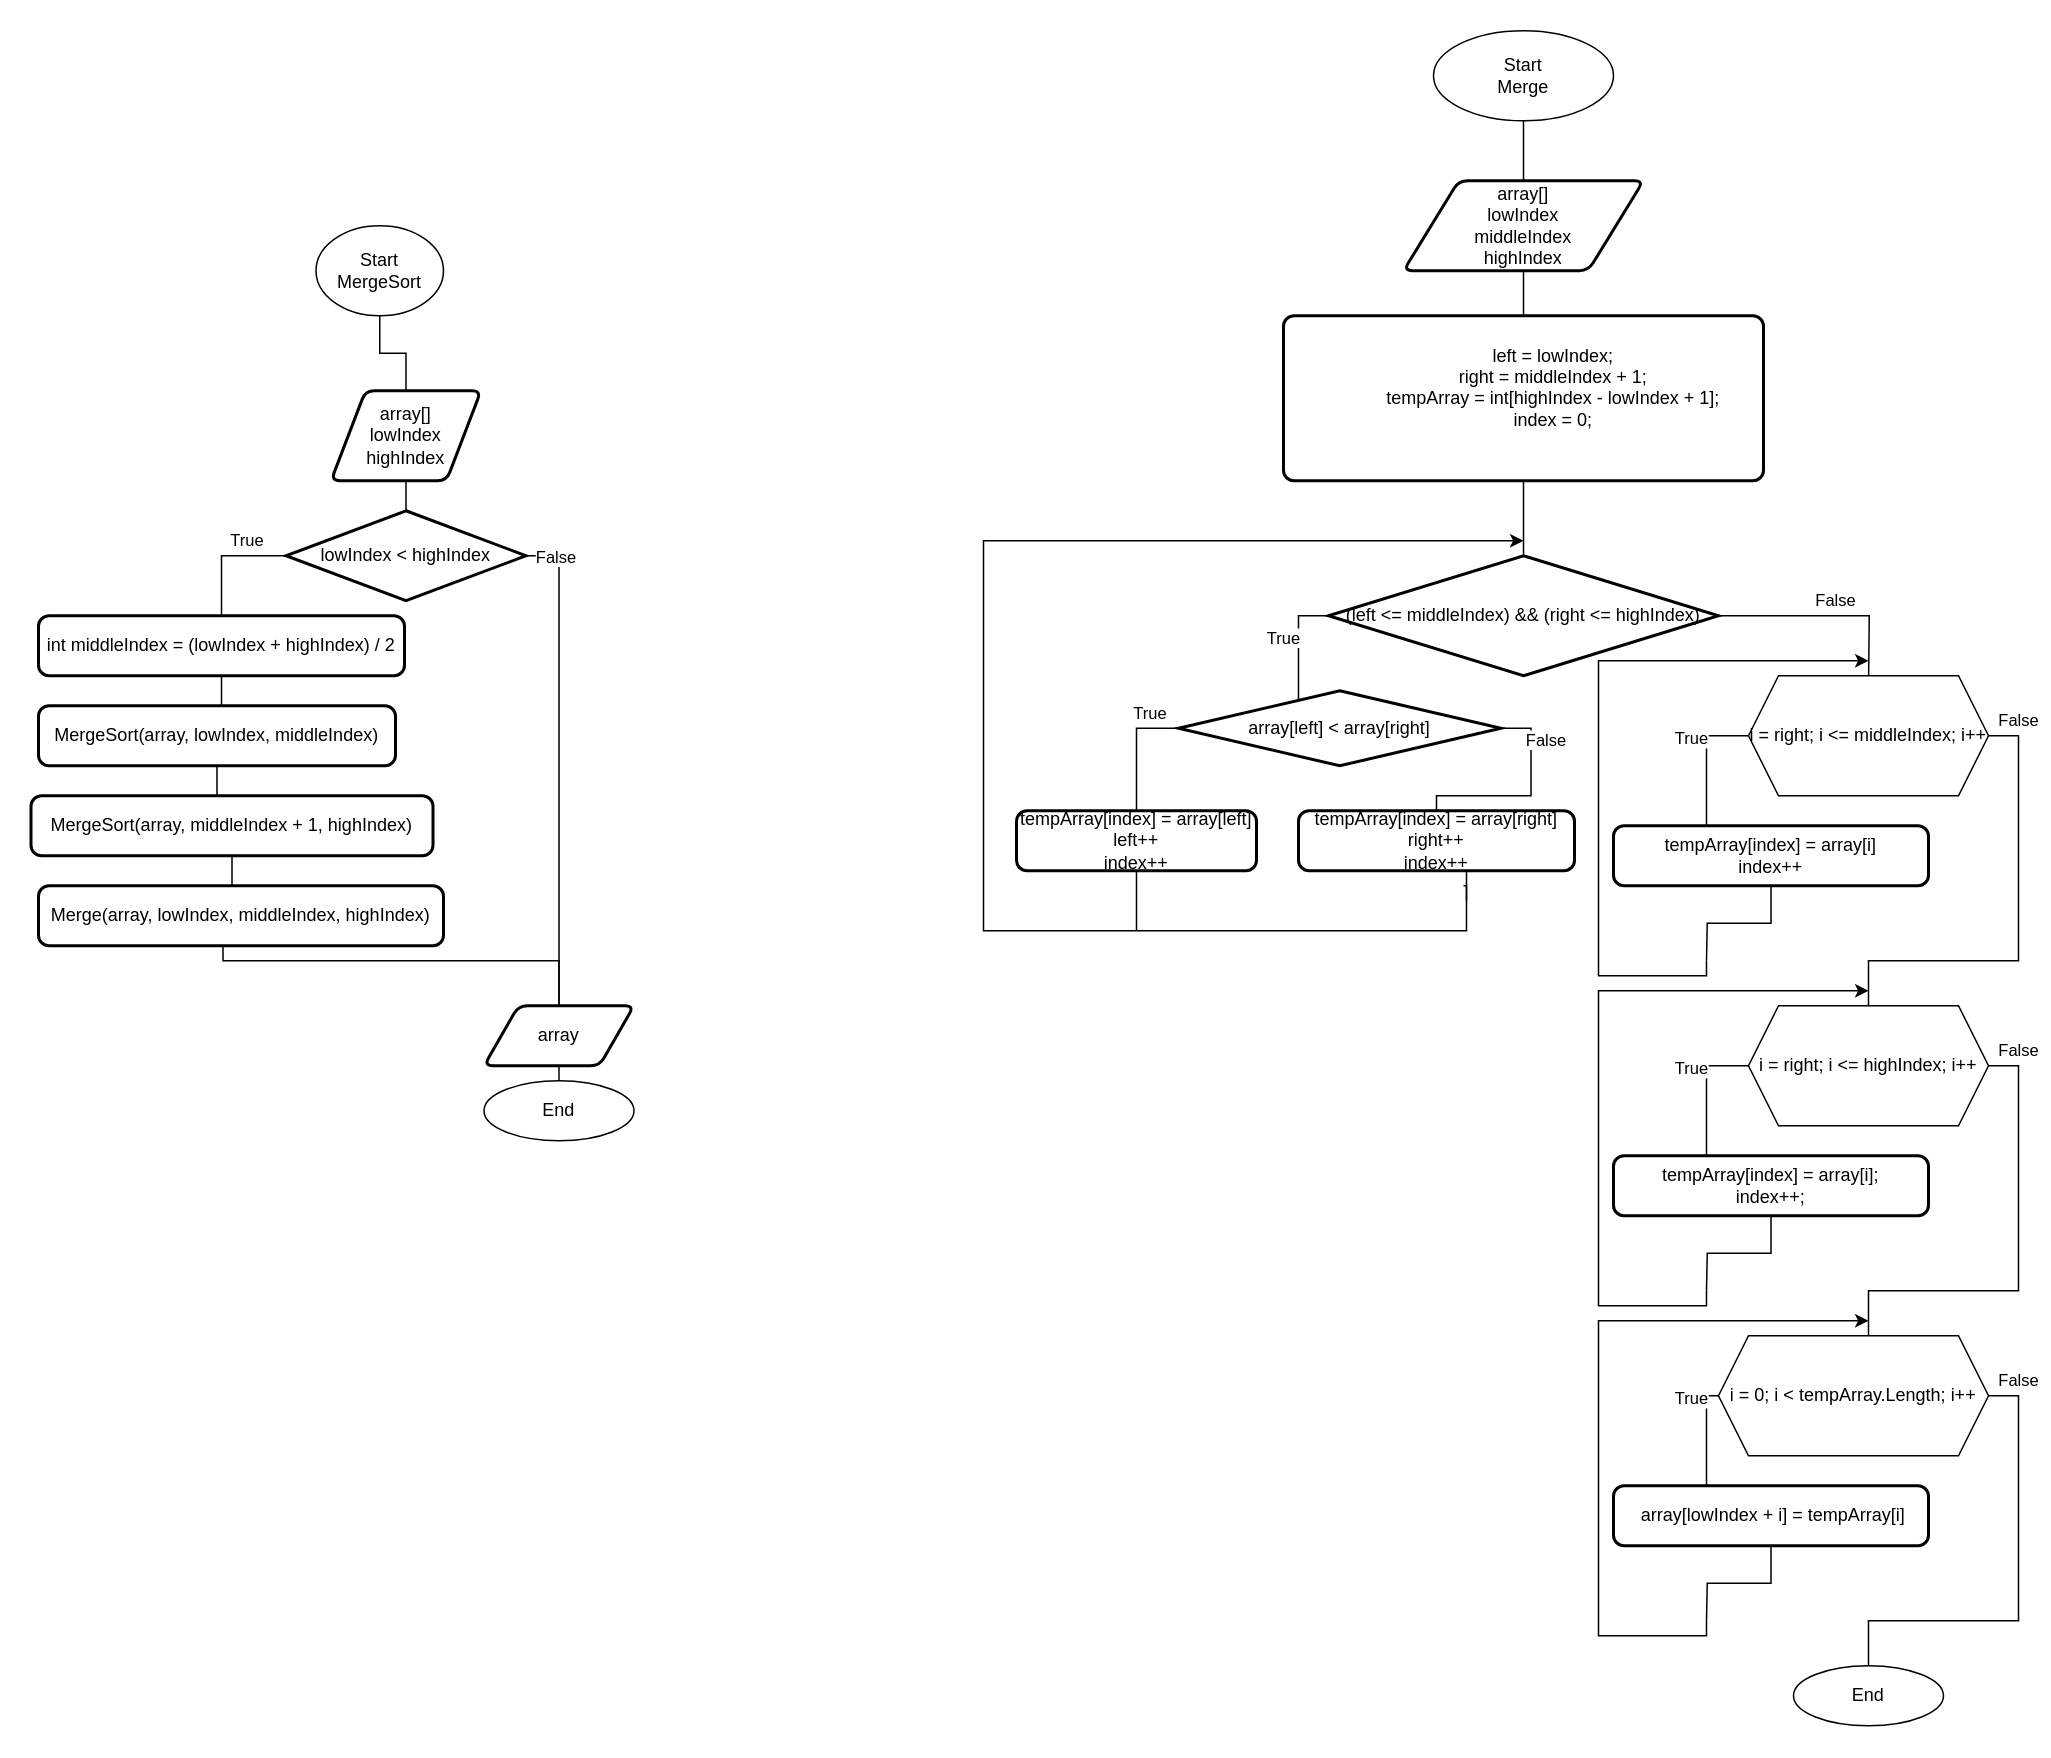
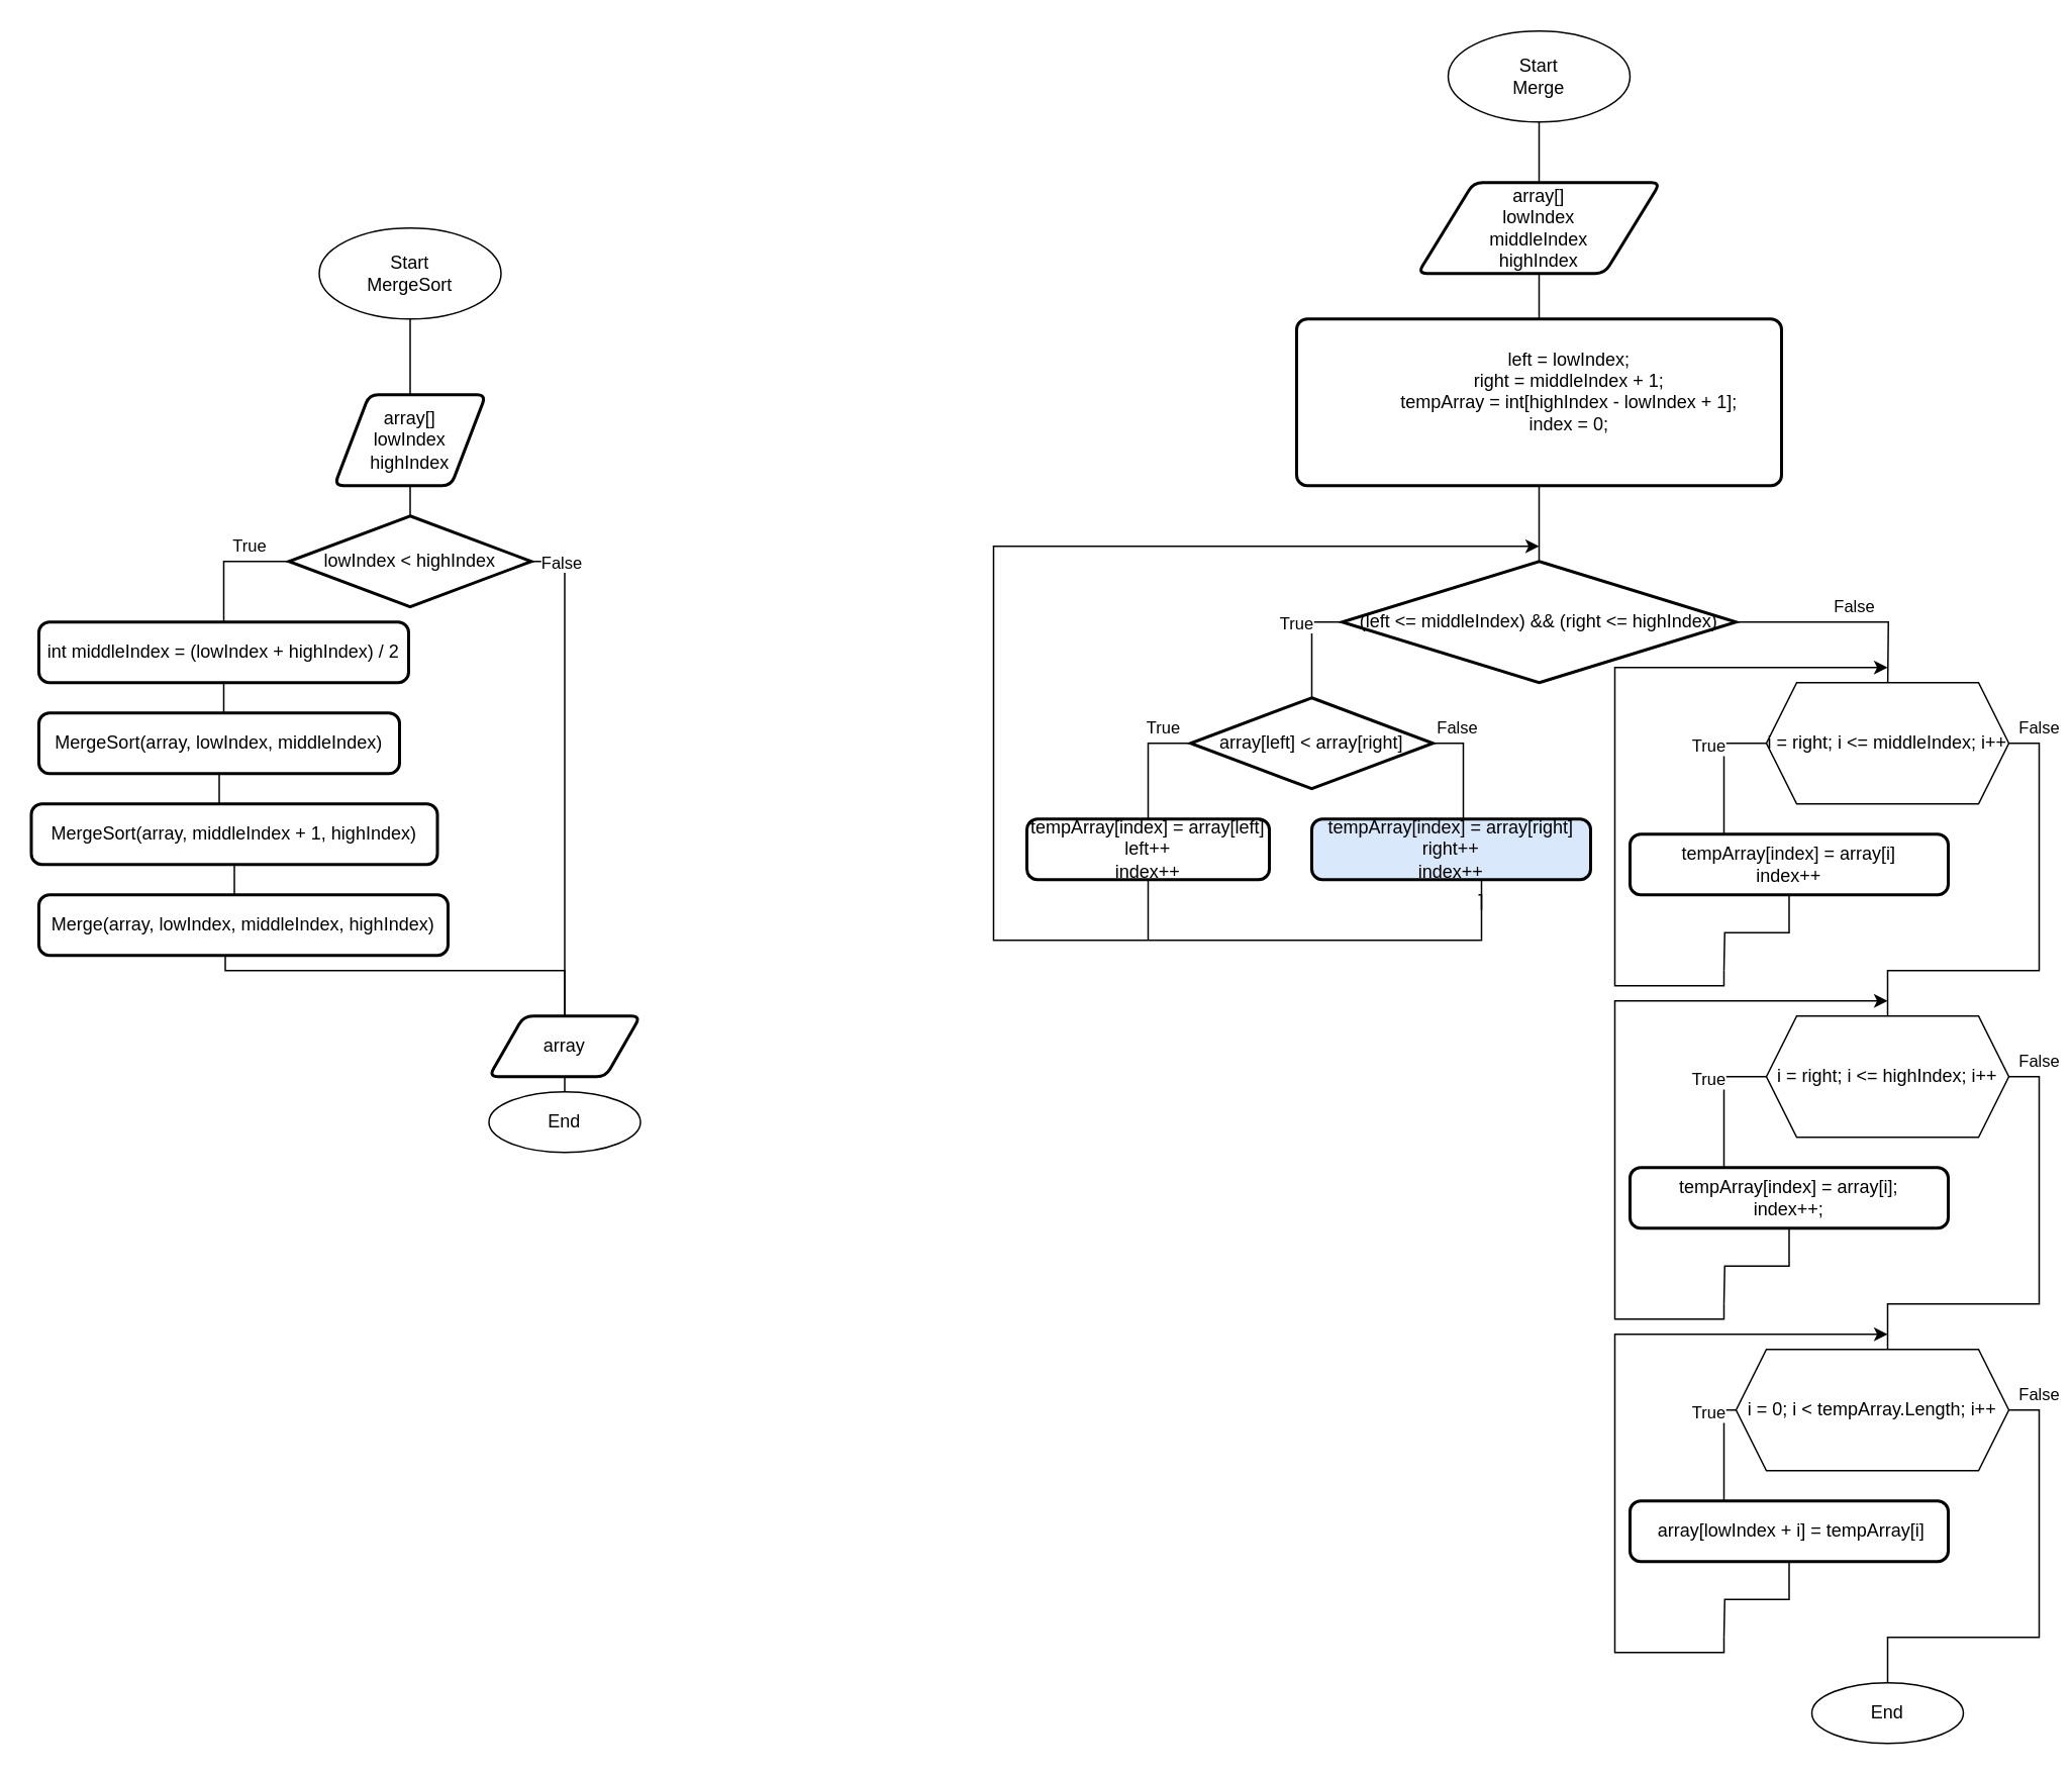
- <mxCell id="26" value="Start&lt;br&gt;MergeSort" style="ellipse;whiteSpace=wrap;html=1;" parent="1" vertex="1"><mxGeometry x="210" y="150" width="85" height="60" as="geometry" /></mxCell>
+ <mxCell id="26" value="Start&lt;br&gt;MergeSort" style="ellipse;whiteSpace=wrap;html=1;" parent="1" vertex="1"><mxGeometry x="210" y="150" width="120" height="60" as="geometry" /></mxCell>
- <mxCell id="13" value="array[left] &amp;lt; array[right]" style="strokeWidth=2;html=1;shape=mxgraph.flowchart.decision;whiteSpace=wrap;" parent="1" vertex="1"><mxGeometry x="785" y="460" width="215" height="50" as="geometry" /></mxCell>
+ <mxCell id="13" value="array[left] &amp;lt; array[right]" style="strokeWidth=2;html=1;shape=mxgraph.flowchart.decision;whiteSpace=wrap;" parent="1" vertex="1"><mxGeometry x="785" y="460" width="160" height="60" as="geometry" /></mxCell>
- <mxCell id="17" value="&lt;div&gt;tempArray[index] = array[right]&lt;/div&gt;&lt;div&gt;right++&lt;/div&gt;&lt;div&gt;index++&lt;/div&gt;" style="rounded=1;whiteSpace=wrap;html=1;absoluteArcSize=1;arcSize=14;strokeWidth=2;" parent="1" vertex="1"><mxGeometry x="865" y="540" width="184" height="40" as="geometry" /></mxCell>
+ <mxCell id="17" value="&lt;div&gt;tempArray[index] = array[right]&lt;/div&gt;&lt;div&gt;right++&lt;/div&gt;&lt;div&gt;index++&lt;/div&gt;" style="rounded=1;whiteSpace=wrap;html=1;absoluteArcSize=1;arcSize=14;strokeWidth=2;fillColor=#dae8fc;" parent="1" vertex="1"><mxGeometry x="865" y="540" width="184" height="40" as="geometry" /></mxCell>
